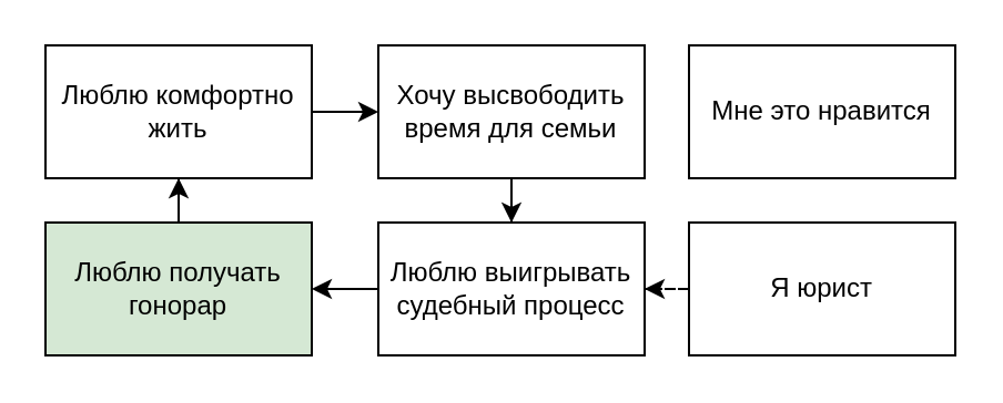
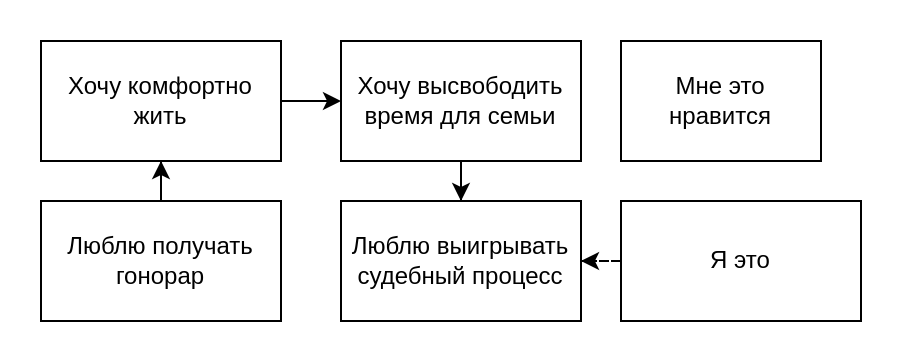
- <mxCell id="10" value="Люблю комфортно жить" style="whiteSpace=wrap;html=1;" vertex="1" parent="1"><mxGeometry x="20" y="20" width="120" height="60" as="geometry" /></mxCell>
+ <mxCell id="10" value="Хочу комфортно жить" style="whiteSpace=wrap;html=1;" vertex="1" parent="1"><mxGeometry x="20" y="20" width="120" height="60" as="geometry" /></mxCell>
- <mxCell id="2" value="Мне это нравится" style="whiteSpace=wrap;html=1;" vertex="1" parent="1"><mxGeometry x="310" y="20" width="120" height="60" as="geometry" /></mxCell>
+ <mxCell id="2" value="Мне это нравится" style="whiteSpace=wrap;html=1;" vertex="1" parent="1"><mxGeometry x="310" y="20" width="100" height="60" as="geometry" /></mxCell>
- <mxCell id="8" value="Люблю получать гонорар" style="whiteSpace=wrap;html=1;fillColor=#d5e8d4;" vertex="1" parent="1"><mxGeometry x="20" y="100" width="120" height="60" as="geometry" /></mxCell>
+ <mxCell id="8" value="Люблю получать гонорар" style="whiteSpace=wrap;html=1;" vertex="1" parent="1"><mxGeometry x="20" y="100" width="120" height="60" as="geometry" /></mxCell>
- <mxCell id="5" style="edgeStyle=orthogonalEdgeStyle;rounded=0;orthogonalLoop=1;jettySize=auto;html=1;" edge="1" parent="1" source="6" target="8"><mxGeometry relative="1" as="geometry" /></mxCell>
- <mxCell id="4" value="Я юрист" style="whiteSpace=wrap;html=1;" vertex="1" parent="1"><mxGeometry x="310" y="100" width="120" height="60" as="geometry" /></mxCell>
+ <mxCell id="4" value="Я это" style="whiteSpace=wrap;html=1;" vertex="1" parent="1"><mxGeometry x="310" y="100" width="120" height="60" as="geometry" /></mxCell>
